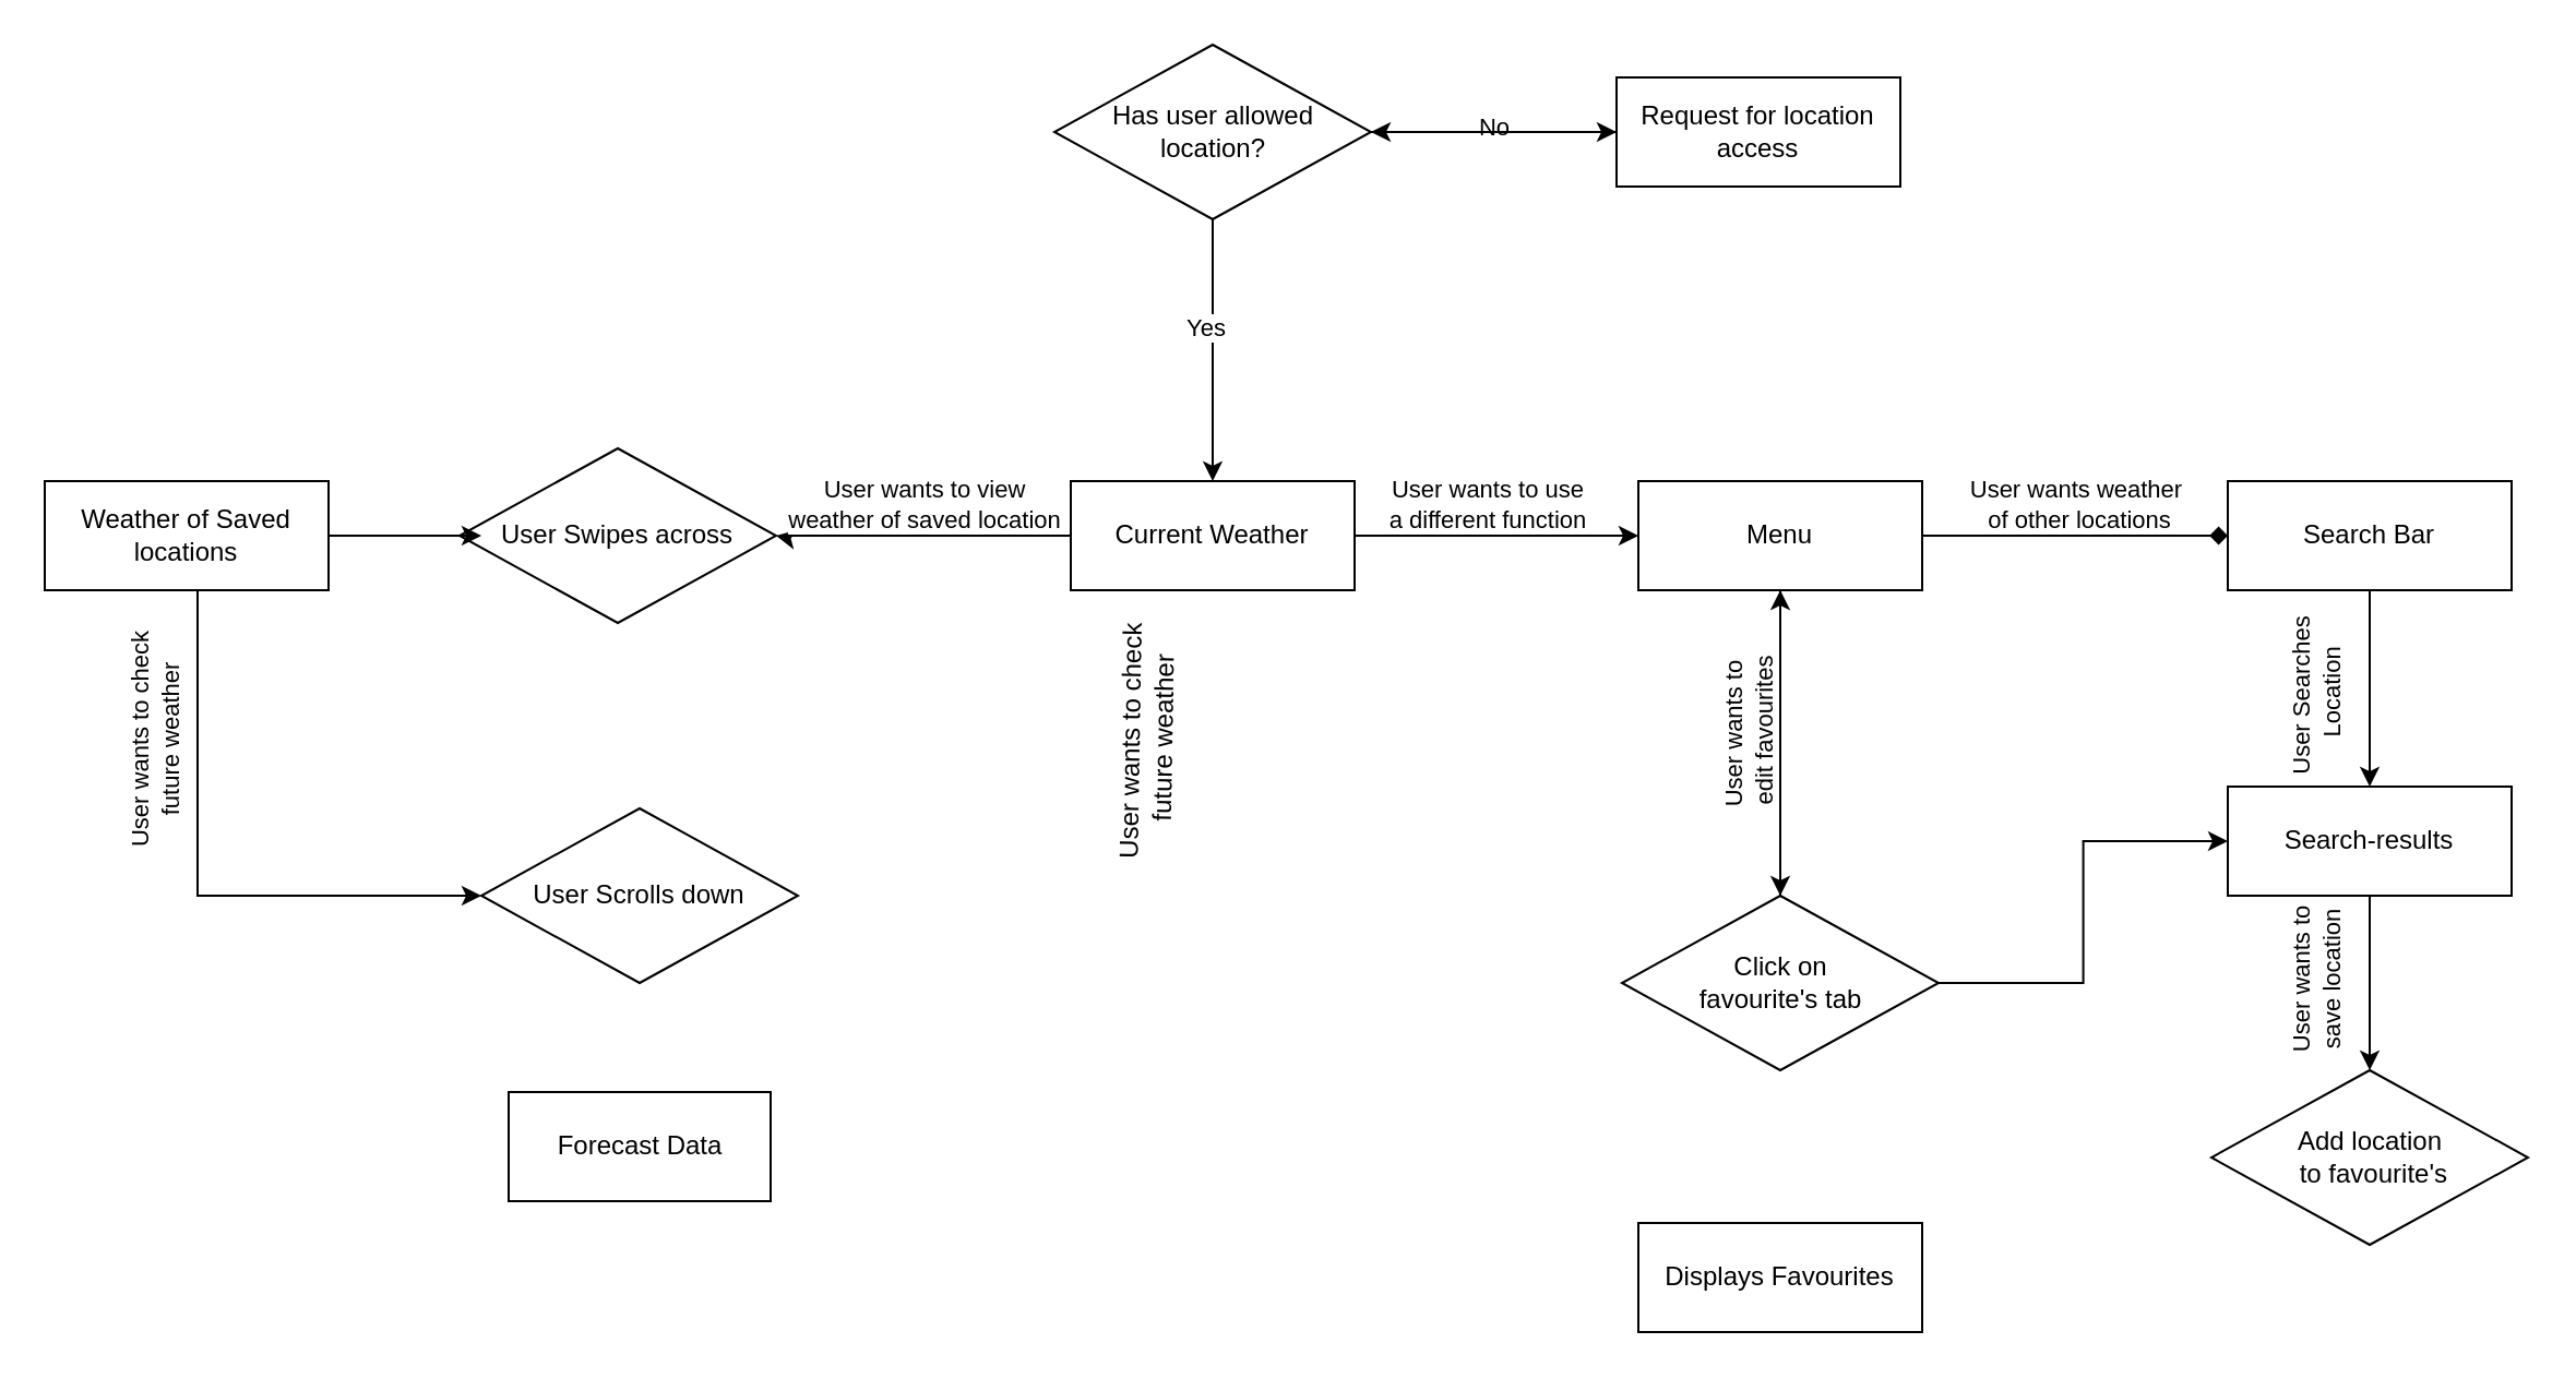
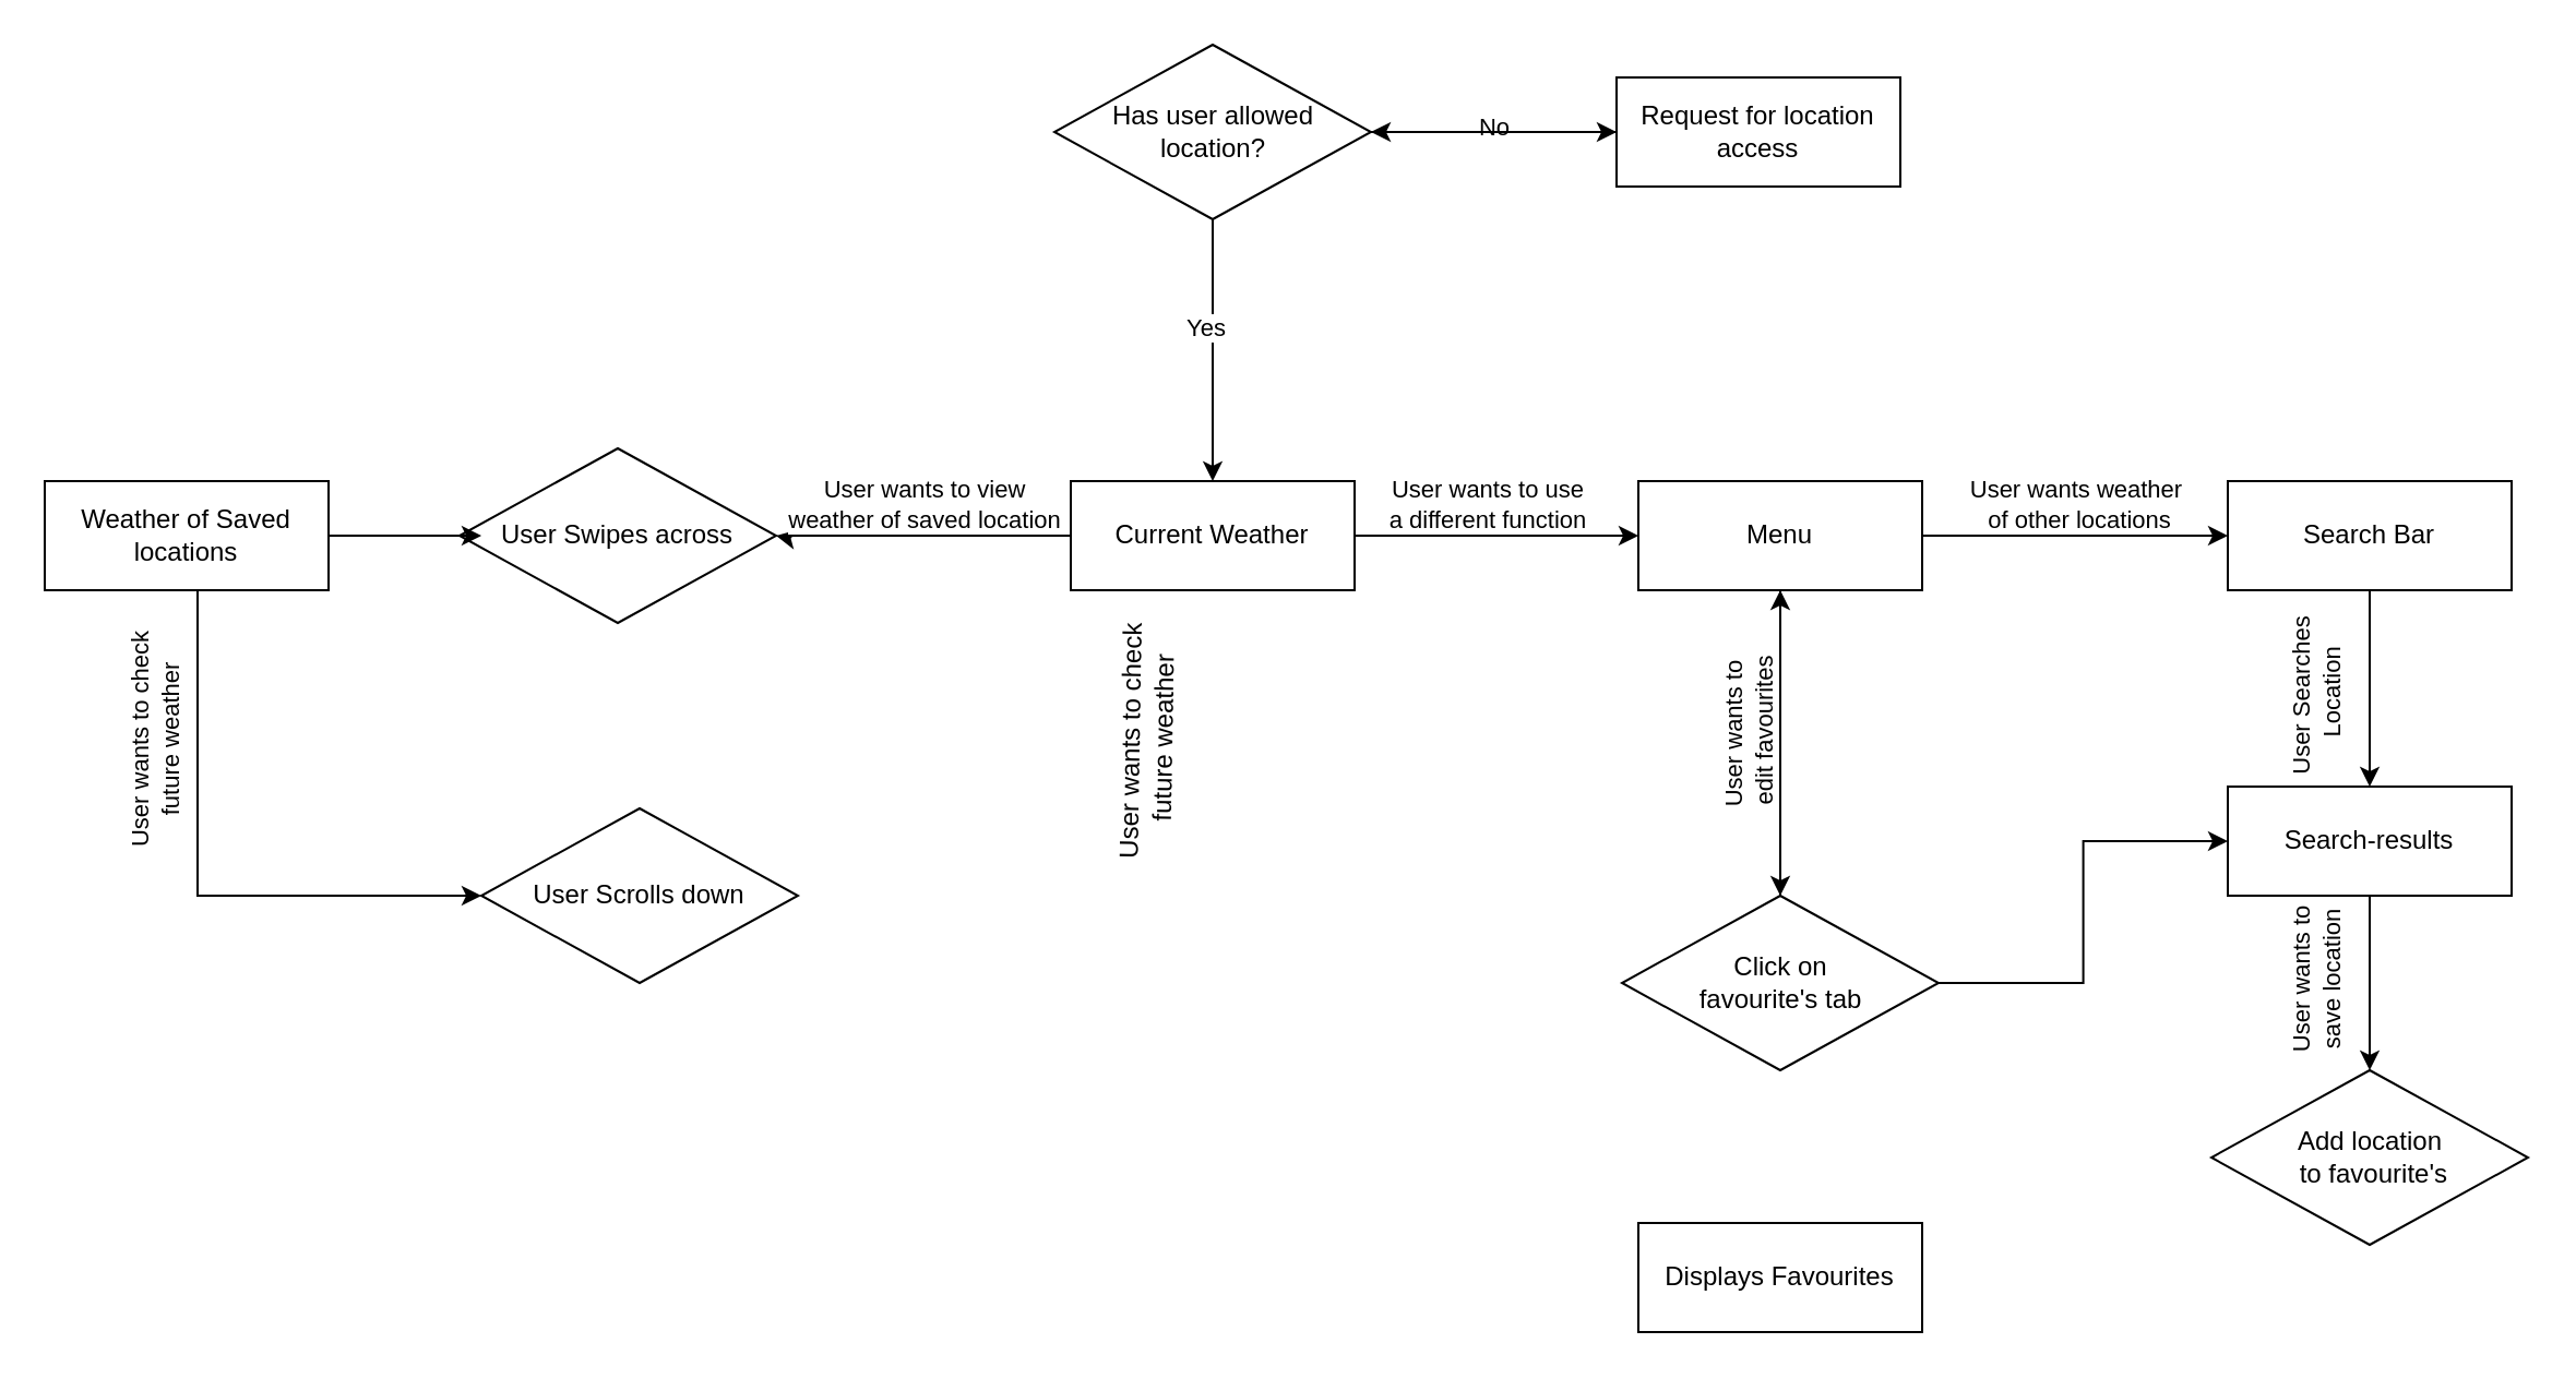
- <mxCell id="7" style="edgeStyle=orthogonalEdgeStyle;rounded=0;orthogonalLoop=1;jettySize=auto;html=1;entryX=0;entryY=0.5;entryDx=0;entryDy=0;endArrow=diamond;" edge="1" parent="1" source="11" target="14"><mxGeometry relative="1" as="geometry"><mxPoint x="913" y="245" as="targetPoint" /></mxGeometry></mxCell>
+ <mxCell id="7" style="edgeStyle=orthogonalEdgeStyle;rounded=0;orthogonalLoop=1;jettySize=auto;html=1;entryX=0;entryY=0.5;entryDx=0;entryDy=0;" edge="1" parent="1" source="11" target="14"><mxGeometry relative="1" as="geometry"><mxPoint x="913" y="245" as="targetPoint" /></mxGeometry></mxCell>
- <mxCell id="36" value="Forecast Data" style="html=1;whiteSpace=wrap;" vertex="1" parent="1"><mxGeometry x="232.5" y="500" width="120" height="50" as="geometry" /></mxCell>
